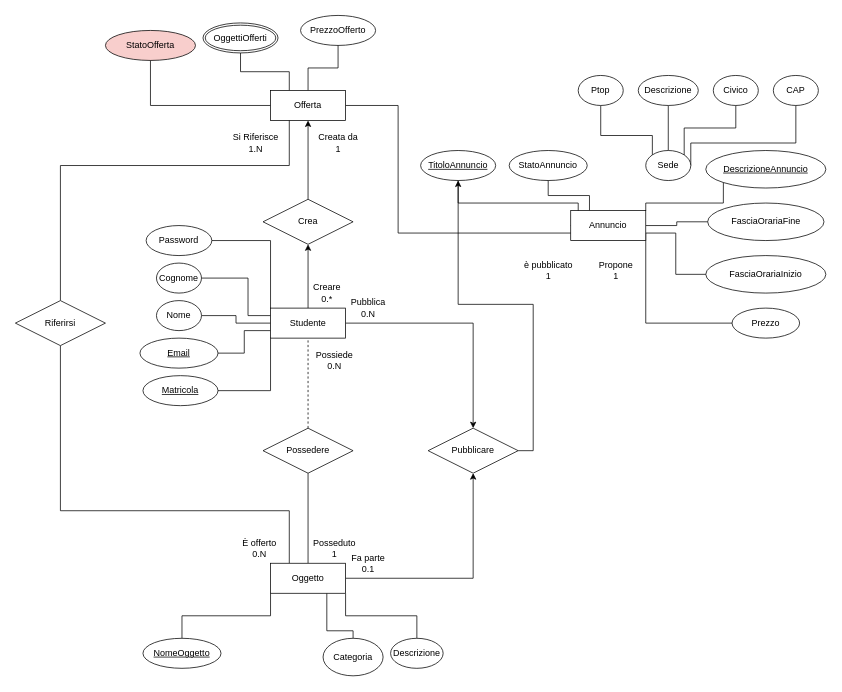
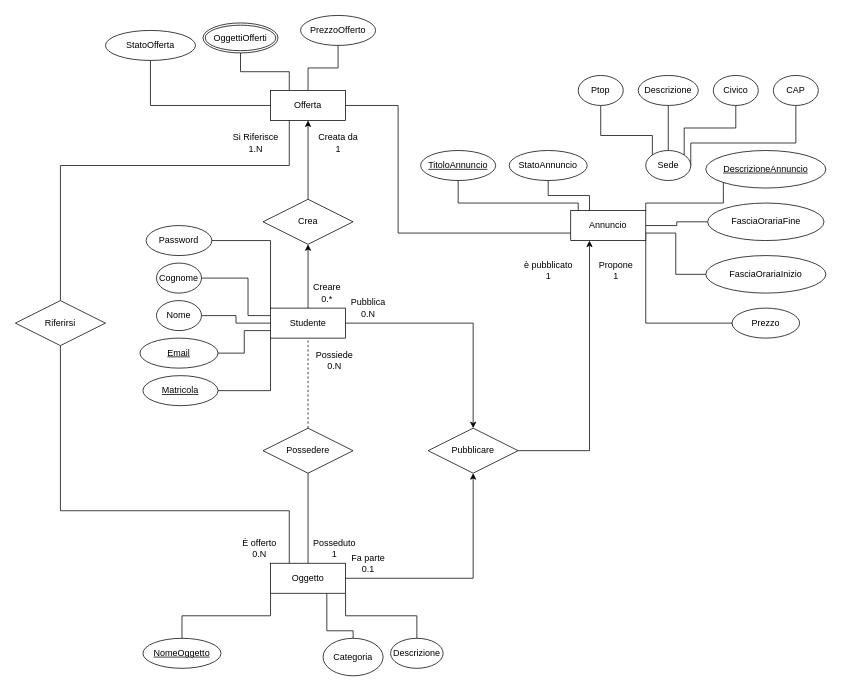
- <mxCell id="44" value="&lt;span style=&quot;text-align: left;&quot;&gt;StatoOfferta&lt;/span&gt;" style="ellipse;whiteSpace=wrap;html=1;fillColor=#f8cecc;" vertex="1" parent="1"><mxGeometry x="140" y="40" width="120" height="40" as="geometry" /></mxCell>
+ <mxCell id="44" value="&lt;span style=&quot;text-align: left;&quot;&gt;StatoOfferta&lt;/span&gt;" style="ellipse;whiteSpace=wrap;html=1;" vertex="1" parent="1"><mxGeometry x="140" y="40" width="120" height="40" as="geometry" /></mxCell>
- <mxCell id="55" style="edgeStyle=orthogonalEdgeStyle;rounded=0;orthogonalLoop=1;jettySize=auto;html=1;exitX=1;exitY=0.5;exitDx=0;exitDy=0;" edge="1" parent="1" source="56" target="2"><mxGeometry relative="1" as="geometry" /></mxCell>
+ <mxCell id="55" style="edgeStyle=orthogonalEdgeStyle;rounded=0;orthogonalLoop=1;jettySize=auto;html=1;exitX=1;exitY=0.5;exitDx=0;exitDy=0;entryX=0.25;entryY=1;entryDx=0;entryDy=0;" edge="1" parent="1" source="56" target="17"><mxGeometry relative="1" as="geometry" /></mxCell>
